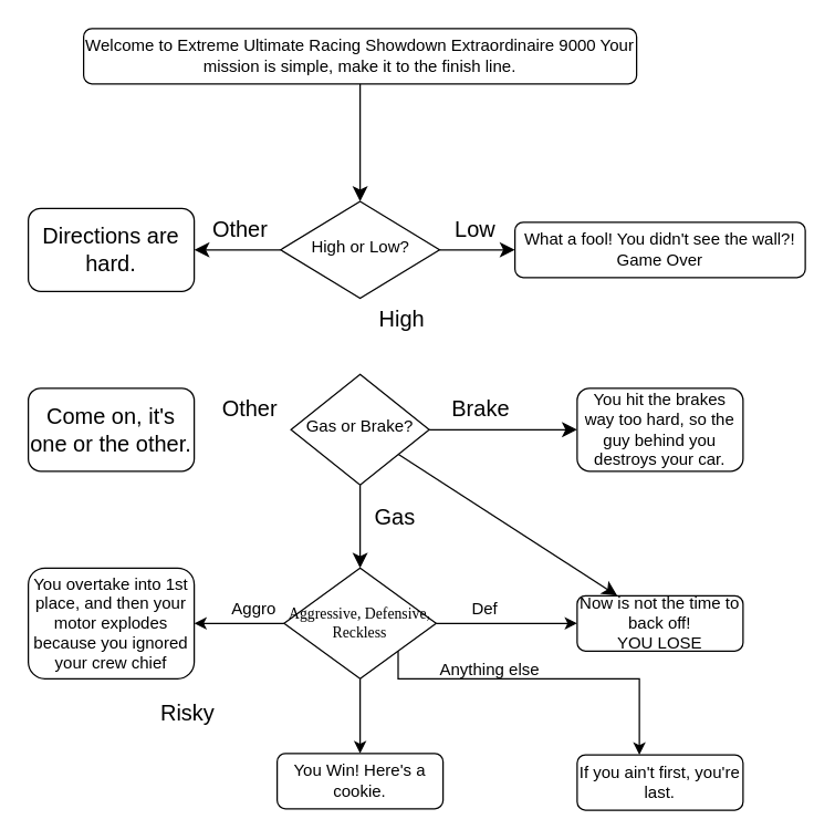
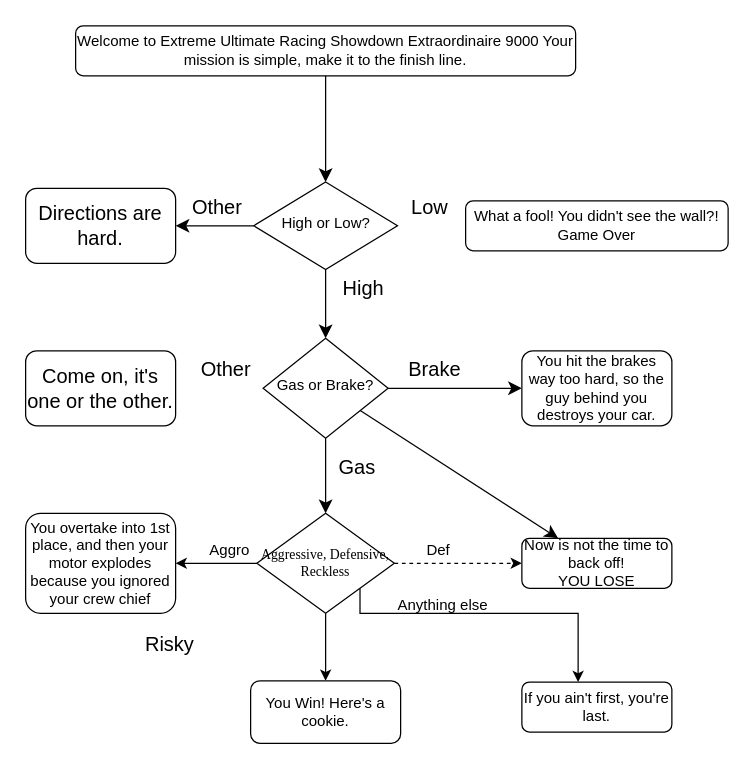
- <mxCell id="4" value="" style="edgeStyle=none;curved=1;rounded=0;orthogonalLoop=1;jettySize=auto;html=1;fontSize=12;startSize=8;endSize=8;" edge="1" parent="1" source="7" target="8"><mxGeometry relative="1" as="geometry" /></mxCell>
+ <mxCell id="5" value="" style="edgeStyle=none;curved=1;rounded=0;orthogonalLoop=1;jettySize=auto;html=1;fontSize=12;startSize=8;endSize=8;" edge="1" parent="1" source="7" target="12"><mxGeometry relative="1" as="geometry" /></mxCell>
- <mxCell id="14" style="edgeStyle=orthogonalEdgeStyle;rounded=0;orthogonalLoop=1;jettySize=auto;html=1;" parent="1" source="18" target="19" edge="1"><mxGeometry relative="1" as="geometry" /></mxCell>
+ <mxCell id="14" style="edgeStyle=orthogonalEdgeStyle;rounded=0;orthogonalLoop=1;jettySize=auto;html=1;dashed=1;" parent="1" source="18" target="19" edge="1"><mxGeometry relative="1" as="geometry" /></mxCell>
- <mxCell id="21" value="You Win! Here's a cookie." style="rounded=1;whiteSpace=wrap;html=1;fontSize=12;glass=0;strokeWidth=1;shadow=0;" parent="1" vertex="1"><mxGeometry x="200" y="544" width="120" height="40" as="geometry" /></mxCell>
+ <mxCell id="21" value="You Win! Here's a cookie." style="rounded=1;whiteSpace=wrap;html=1;fontSize=12;glass=0;strokeWidth=1;shadow=0;" parent="1" vertex="1"><mxGeometry x="200" y="544" width="120" height="50" as="geometry" /></mxCell>
